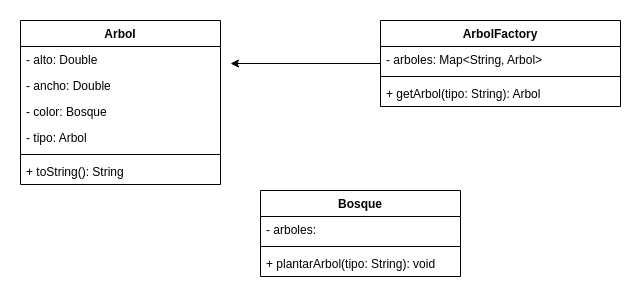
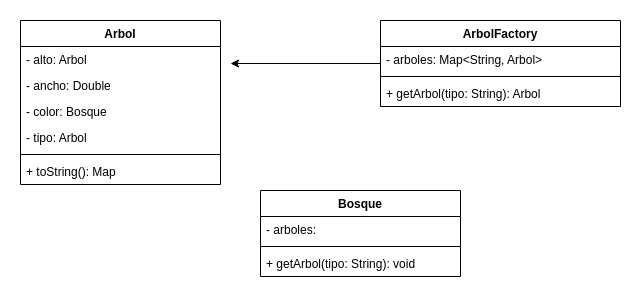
- <mxCell id="12" value="- alto: Double" style="text;strokeColor=none;fillColor=none;align=left;verticalAlign=top;spacingLeft=4;spacingRight=4;overflow=hidden;rotatable=0;points=[[0,0.5],[1,0.5]];portConstraint=eastwest;" parent="11" vertex="1"><mxGeometry y="26" width="200" height="26" as="geometry" /></mxCell>
+ <mxCell id="12" value="- alto: Arbol" style="text;strokeColor=none;fillColor=none;align=left;verticalAlign=top;spacingLeft=4;spacingRight=4;overflow=hidden;rotatable=0;points=[[0,0.5],[1,0.5]];portConstraint=eastwest;" parent="11" vertex="1"><mxGeometry y="26" width="200" height="26" as="geometry" /></mxCell>
- <mxCell id="17" value="+ toString(): String" style="text;strokeColor=none;fillColor=none;align=left;verticalAlign=top;spacingLeft=4;spacingRight=4;overflow=hidden;rotatable=0;points=[[0,0.5],[1,0.5]];portConstraint=eastwest;" vertex="1" parent="11"><mxGeometry y="138" width="200" height="26" as="geometry" /></mxCell>
+ <mxCell id="17" value="+ toString(): Map" style="text;strokeColor=none;fillColor=none;align=left;verticalAlign=top;spacingLeft=4;spacingRight=4;overflow=hidden;rotatable=0;points=[[0,0.5],[1,0.5]];portConstraint=eastwest;" vertex="1" parent="11"><mxGeometry y="138" width="200" height="26" as="geometry" /></mxCell>
- <mxCell id="10" value="+ plantarArbol(tipo: String): void" style="text;strokeColor=none;fillColor=none;align=left;verticalAlign=top;spacingLeft=4;spacingRight=4;overflow=hidden;rotatable=0;points=[[0,0.5],[1,0.5]];portConstraint=eastwest;" parent="7" vertex="1"><mxGeometry y="60" width="200" height="26" as="geometry" /></mxCell>
+ <mxCell id="10" value="+ getArbol(tipo: String): void" style="text;strokeColor=none;fillColor=none;align=left;verticalAlign=top;spacingLeft=4;spacingRight=4;overflow=hidden;rotatable=0;points=[[0,0.5],[1,0.5]];portConstraint=eastwest;" parent="7" vertex="1"><mxGeometry y="60" width="200" height="26" as="geometry" /></mxCell>
